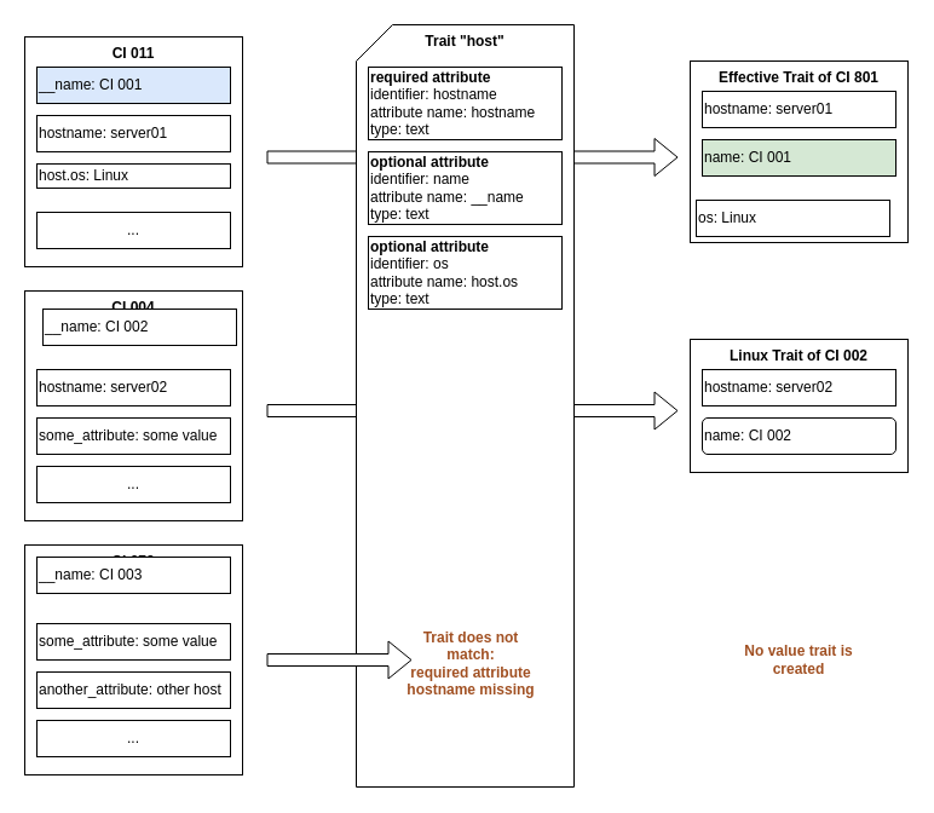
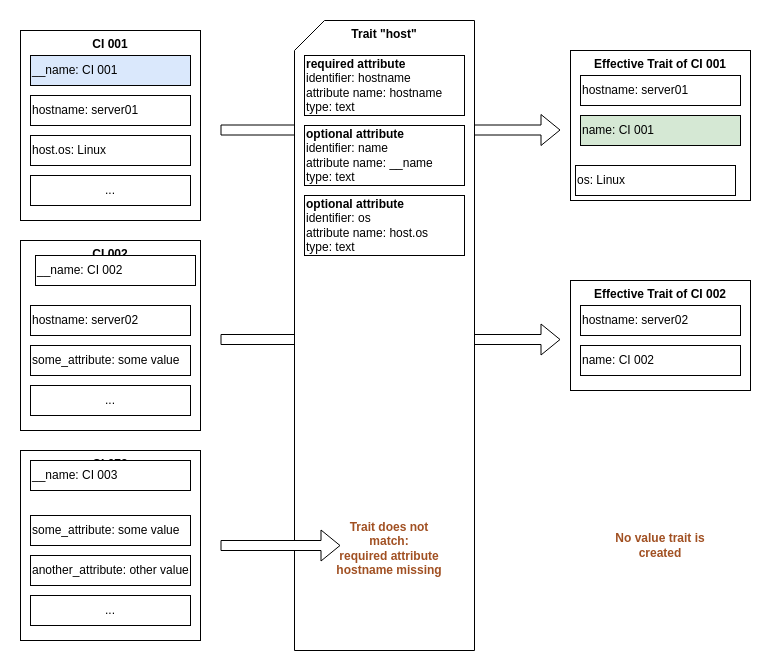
- <mxCell id="4" value="CI 011" style="rounded=0;whiteSpace=wrap;html=1;verticalAlign=top;fontStyle=1" vertex="1" parent="1"><mxGeometry x="20" y="30" width="180" height="190" as="geometry" /></mxCell>
+ <mxCell id="4" value="CI 001" style="rounded=0;whiteSpace=wrap;html=1;verticalAlign=top;fontStyle=1" vertex="1" parent="1"><mxGeometry x="20" y="30" width="180" height="190" as="geometry" /></mxCell>
- <mxCell id="23" value="Effective Trait of CI 801" style="rounded=0;whiteSpace=wrap;html=1;verticalAlign=top;fontStyle=1" vertex="1" parent="1"><mxGeometry x="570" y="50" width="180" height="150" as="geometry" /></mxCell>
+ <mxCell id="23" value="Effective Trait of CI 001" style="rounded=0;whiteSpace=wrap;html=1;verticalAlign=top;fontStyle=1" vertex="1" parent="1"><mxGeometry x="570" y="50" width="180" height="150" as="geometry" /></mxCell>
- <mxCell id="6" value="host.os: Linux" style="rounded=0;whiteSpace=wrap;html=1;align=left;" vertex="1" parent="1"><mxGeometry x="30" y="135" width="160" height="20" as="geometry" /></mxCell>
+ <mxCell id="6" value="host.os: Linux" style="rounded=0;whiteSpace=wrap;html=1;align=left;" vertex="1" parent="1"><mxGeometry x="30" y="135" width="160" height="30" as="geometry" /></mxCell>
- <mxCell id="12" value="CI 004" style="rounded=0;whiteSpace=wrap;html=1;verticalAlign=top;fontStyle=1" vertex="1" parent="1"><mxGeometry x="20" y="240" width="180" height="190" as="geometry" /></mxCell>
+ <mxCell id="12" value="CI 002" style="rounded=0;whiteSpace=wrap;html=1;verticalAlign=top;fontStyle=1" vertex="1" parent="1"><mxGeometry x="20" y="240" width="180" height="190" as="geometry" /></mxCell>
- <mxCell id="27" value="Linux Trait of CI 002" style="rounded=0;whiteSpace=wrap;html=1;verticalAlign=top;fontStyle=1" vertex="1" parent="1"><mxGeometry x="570" y="280" width="180" height="110" as="geometry" /></mxCell>
+ <mxCell id="27" value="Effective Trait of CI 002" style="rounded=0;whiteSpace=wrap;html=1;verticalAlign=top;fontStyle=1" vertex="1" parent="1"><mxGeometry x="570" y="280" width="180" height="110" as="geometry" /></mxCell>
- <mxCell id="28" value="name: CI 002" style="whiteSpace=wrap;html=1;align=left;rounded=1;" vertex="1" parent="1"><mxGeometry x="580" y="345" width="160" height="30" as="geometry" /></mxCell>
+ <mxCell id="28" value="name: CI 002" style="rounded=0;whiteSpace=wrap;html=1;align=left;" vertex="1" parent="1"><mxGeometry x="580" y="345" width="160" height="30" as="geometry" /></mxCell>
- <mxCell id="22" value="another_attribute: other host" style="rounded=0;whiteSpace=wrap;html=1;align=left;" vertex="1" parent="1"><mxGeometry x="30" y="555" width="160" height="30" as="geometry" /></mxCell>
+ <mxCell id="22" value="another_attribute: other value" style="rounded=0;whiteSpace=wrap;html=1;align=left;" vertex="1" parent="1"><mxGeometry x="30" y="555" width="160" height="30" as="geometry" /></mxCell>
